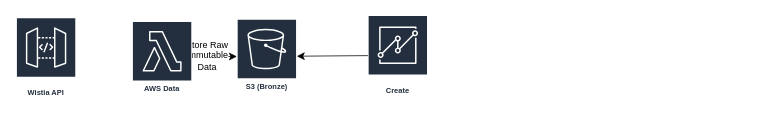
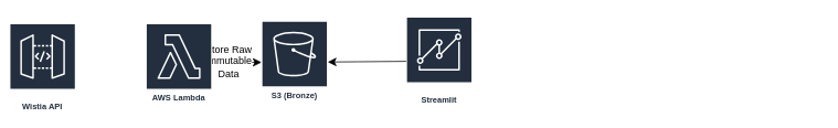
- <mxCell id="14" value="Wistia API" style="sketch=0;outlineConnect=0;fontColor=#232F3E;gradientColor=none;strokeColor=#ffffff;fillColor=#232F3E;dashed=0;verticalLabelPosition=middle;verticalAlign=bottom;align=center;html=1;whiteSpace=wrap;fontSize=10;fontStyle=1;spacing=3;shape=mxgraph.aws4.productIcon;prIcon=mxgraph.aws4.api_gateway;" vertex="1" parent="1"><mxGeometry x="20" y="23" width="80" height="110" as="geometry" /></mxCell>
+ <mxCell id="14" value="Wistia API" style="sketch=0;outlineConnect=0;fontColor=#232F3E;gradientColor=none;strokeColor=#ffffff;fillColor=#232F3E;dashed=0;verticalLabelPosition=middle;verticalAlign=bottom;align=center;html=1;whiteSpace=wrap;fontSize=10;fontStyle=1;spacing=3;shape=mxgraph.aws4.productIcon;prIcon=mxgraph.aws4.api_gateway;" vertex="1" parent="1"><mxGeometry x="10" y="28" width="80" height="110" as="geometry" /></mxCell>
- <mxCell id="13" value="AWS Data" style="sketch=0;outlineConnect=0;fontColor=#232F3E;gradientColor=none;strokeColor=#ffffff;fillColor=#232F3E;dashed=0;verticalLabelPosition=middle;verticalAlign=bottom;align=center;html=1;whiteSpace=wrap;fontSize=10;fontStyle=1;spacing=3;shape=mxgraph.aws4.productIcon;prIcon=mxgraph.aws4.lambda;" vertex="1" parent="1"><mxGeometry x="175" y="28" width="80" height="100" as="geometry" /></mxCell>
+ <mxCell id="13" value="AWS Lambda" style="sketch=0;outlineConnect=0;fontColor=#232F3E;gradientColor=none;strokeColor=#ffffff;fillColor=#232F3E;dashed=0;verticalLabelPosition=middle;verticalAlign=bottom;align=center;html=1;whiteSpace=wrap;fontSize=10;fontStyle=1;spacing=3;shape=mxgraph.aws4.productIcon;prIcon=mxgraph.aws4.lambda;" vertex="1" parent="1"><mxGeometry x="175" y="28" width="80" height="100" as="geometry" /></mxCell>
- <mxCell id="5" value="Create" style="sketch=0;outlineConnect=0;fontColor=#232F3E;gradientColor=none;strokeColor=#ffffff;fillColor=#232F3E;dashed=0;verticalLabelPosition=middle;verticalAlign=bottom;align=center;html=1;whiteSpace=wrap;fontSize=10;fontStyle=1;spacing=3;shape=mxgraph.aws4.productIcon;prIcon=mxgraph.aws4.quicksight;rounded=1;" parent="1" vertex="1"><mxGeometry x="490" y="20" width="80" height="110" as="geometry" /></mxCell>
+ <mxCell id="5" value="Streamlit" style="sketch=0;outlineConnect=0;fontColor=#232F3E;gradientColor=none;strokeColor=#ffffff;fillColor=#232F3E;dashed=0;verticalLabelPosition=middle;verticalAlign=bottom;align=center;html=1;whiteSpace=wrap;fontSize=10;fontStyle=1;spacing=3;shape=mxgraph.aws4.productIcon;prIcon=mxgraph.aws4.quicksight;rounded=1;" parent="1" vertex="1"><mxGeometry x="490" y="20" width="80" height="110" as="geometry" /></mxCell>
